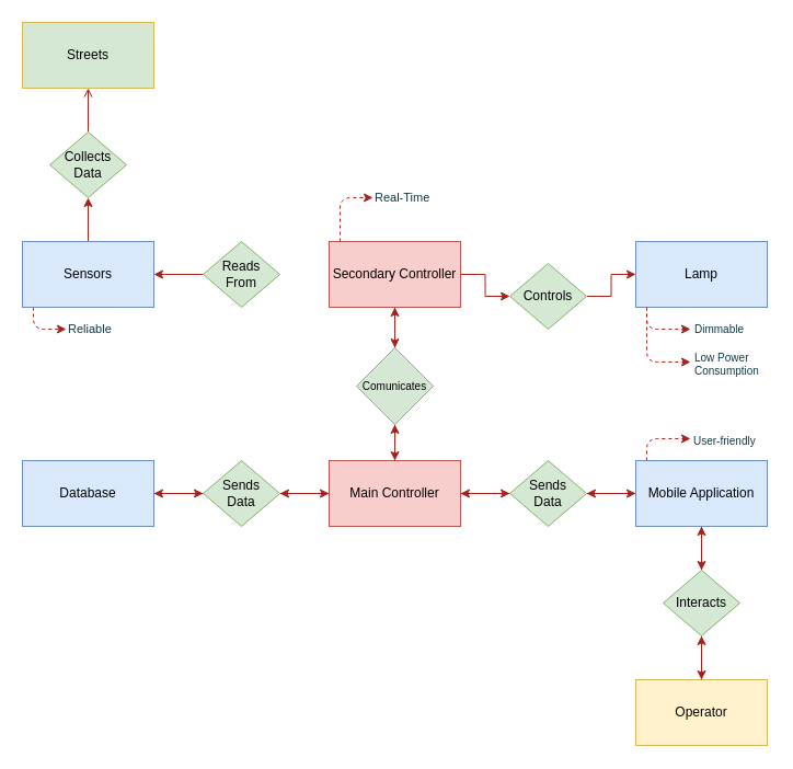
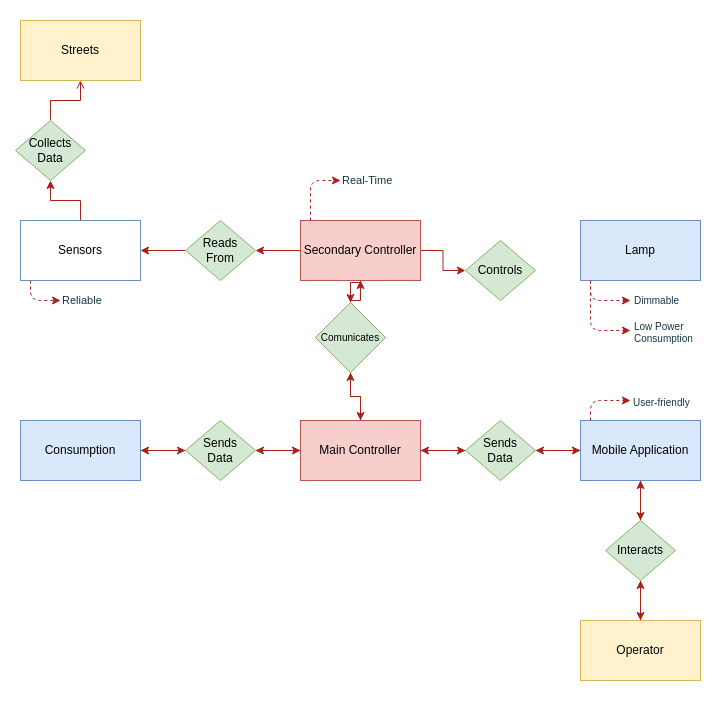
- <mxCell id="5" value="Streets" style="rounded=0;whiteSpace=wrap;html=1;fillColor=#d5e8d4;strokeColor=#d6b656;" vertex="1" parent="1"><mxGeometry x="20" y="20" width="120" height="60" as="geometry" /></mxCell>
+ <mxCell id="5" value="Streets" style="rounded=0;whiteSpace=wrap;html=1;fillColor=#fff2cc;strokeColor=#d6b656;" vertex="1" parent="1"><mxGeometry x="20" y="20" width="120" height="60" as="geometry" /></mxCell>
- <mxCell id="37" value="Collects Data" style="rhombus;whiteSpace=wrap;html=1;fillColor=#d5e8d4;strokeColor=#82b366;" vertex="1" parent="1"><mxGeometry x="45" y="120" width="70" height="60" as="geometry" /></mxCell>
+ <mxCell id="37" value="Collects Data" style="rhombus;whiteSpace=wrap;html=1;fillColor=#d5e8d4;strokeColor=#82b366;" vertex="1" parent="1"><mxGeometry x="15" y="120" width="70" height="60" as="geometry" /></mxCell>
- <mxCell id="4" value="Sensors" style="rounded=0;whiteSpace=wrap;html=1;fillColor=#dae8fc;strokeColor=#6c8ebf;" vertex="1" parent="1"><mxGeometry x="20" y="220" width="120" height="60" as="geometry" /></mxCell>
+ <mxCell id="4" value="Sensors" style="rounded=0;whiteSpace=wrap;html=1;fillColor=#ffffff;strokeColor=#6c8ebf;" vertex="1" parent="1"><mxGeometry x="20" y="220" width="120" height="60" as="geometry" /></mxCell>
+ <mxCell id="7" style="edgeStyle=orthogonalEdgeStyle;rounded=0;orthogonalLoop=1;jettySize=auto;html=1;entryX=1;entryY=0.5;entryDx=0;entryDy=0;labelBackgroundColor=#DAD2D8;strokeColor=#A8201A;fontColor=#143642;" edge="1" parent="1" source="10" target="25"><mxGeometry relative="1" as="geometry" /></mxCell>
- <mxCell id="26" style="edgeStyle=orthogonalEdgeStyle;rounded=0;orthogonalLoop=1;jettySize=auto;html=1;entryX=0;entryY=0.5;entryDx=0;entryDy=0;fontSize=10;labelBackgroundColor=#DAD2D8;strokeColor=#A8201A;fontColor=#143642;" edge="1" parent="1" source="27" target="20"><mxGeometry relative="1" as="geometry" /></mxCell>
- <mxCell id="23" value="Comunicates" style="rhombus;whiteSpace=wrap;html=1;fontSize=10;fillColor=#d5e8d4;strokeColor=#82b366;" vertex="1" parent="1"><mxGeometry x="325" y="317" width="70" height="70" as="geometry" /></mxCell>
+ <mxCell id="23" value="Comunicates" style="rhombus;whiteSpace=wrap;html=1;fontSize=10;fillColor=#d5e8d4;strokeColor=#82b366;" vertex="1" parent="1"><mxGeometry x="315" y="302" width="70" height="70" as="geometry" /></mxCell>
- <mxCell id="29" value="Database" style="rounded=0;whiteSpace=wrap;html=1;fillColor=#dae8fc;strokeColor=#6c8ebf;" vertex="1" parent="1"><mxGeometry x="20" y="420" width="120" height="60" as="geometry" /></mxCell>
+ <mxCell id="29" value="Consumption" style="rounded=0;whiteSpace=wrap;html=1;fillColor=#dae8fc;strokeColor=#6c8ebf;" vertex="1" parent="1"><mxGeometry x="20" y="420" width="120" height="60" as="geometry" /></mxCell>
